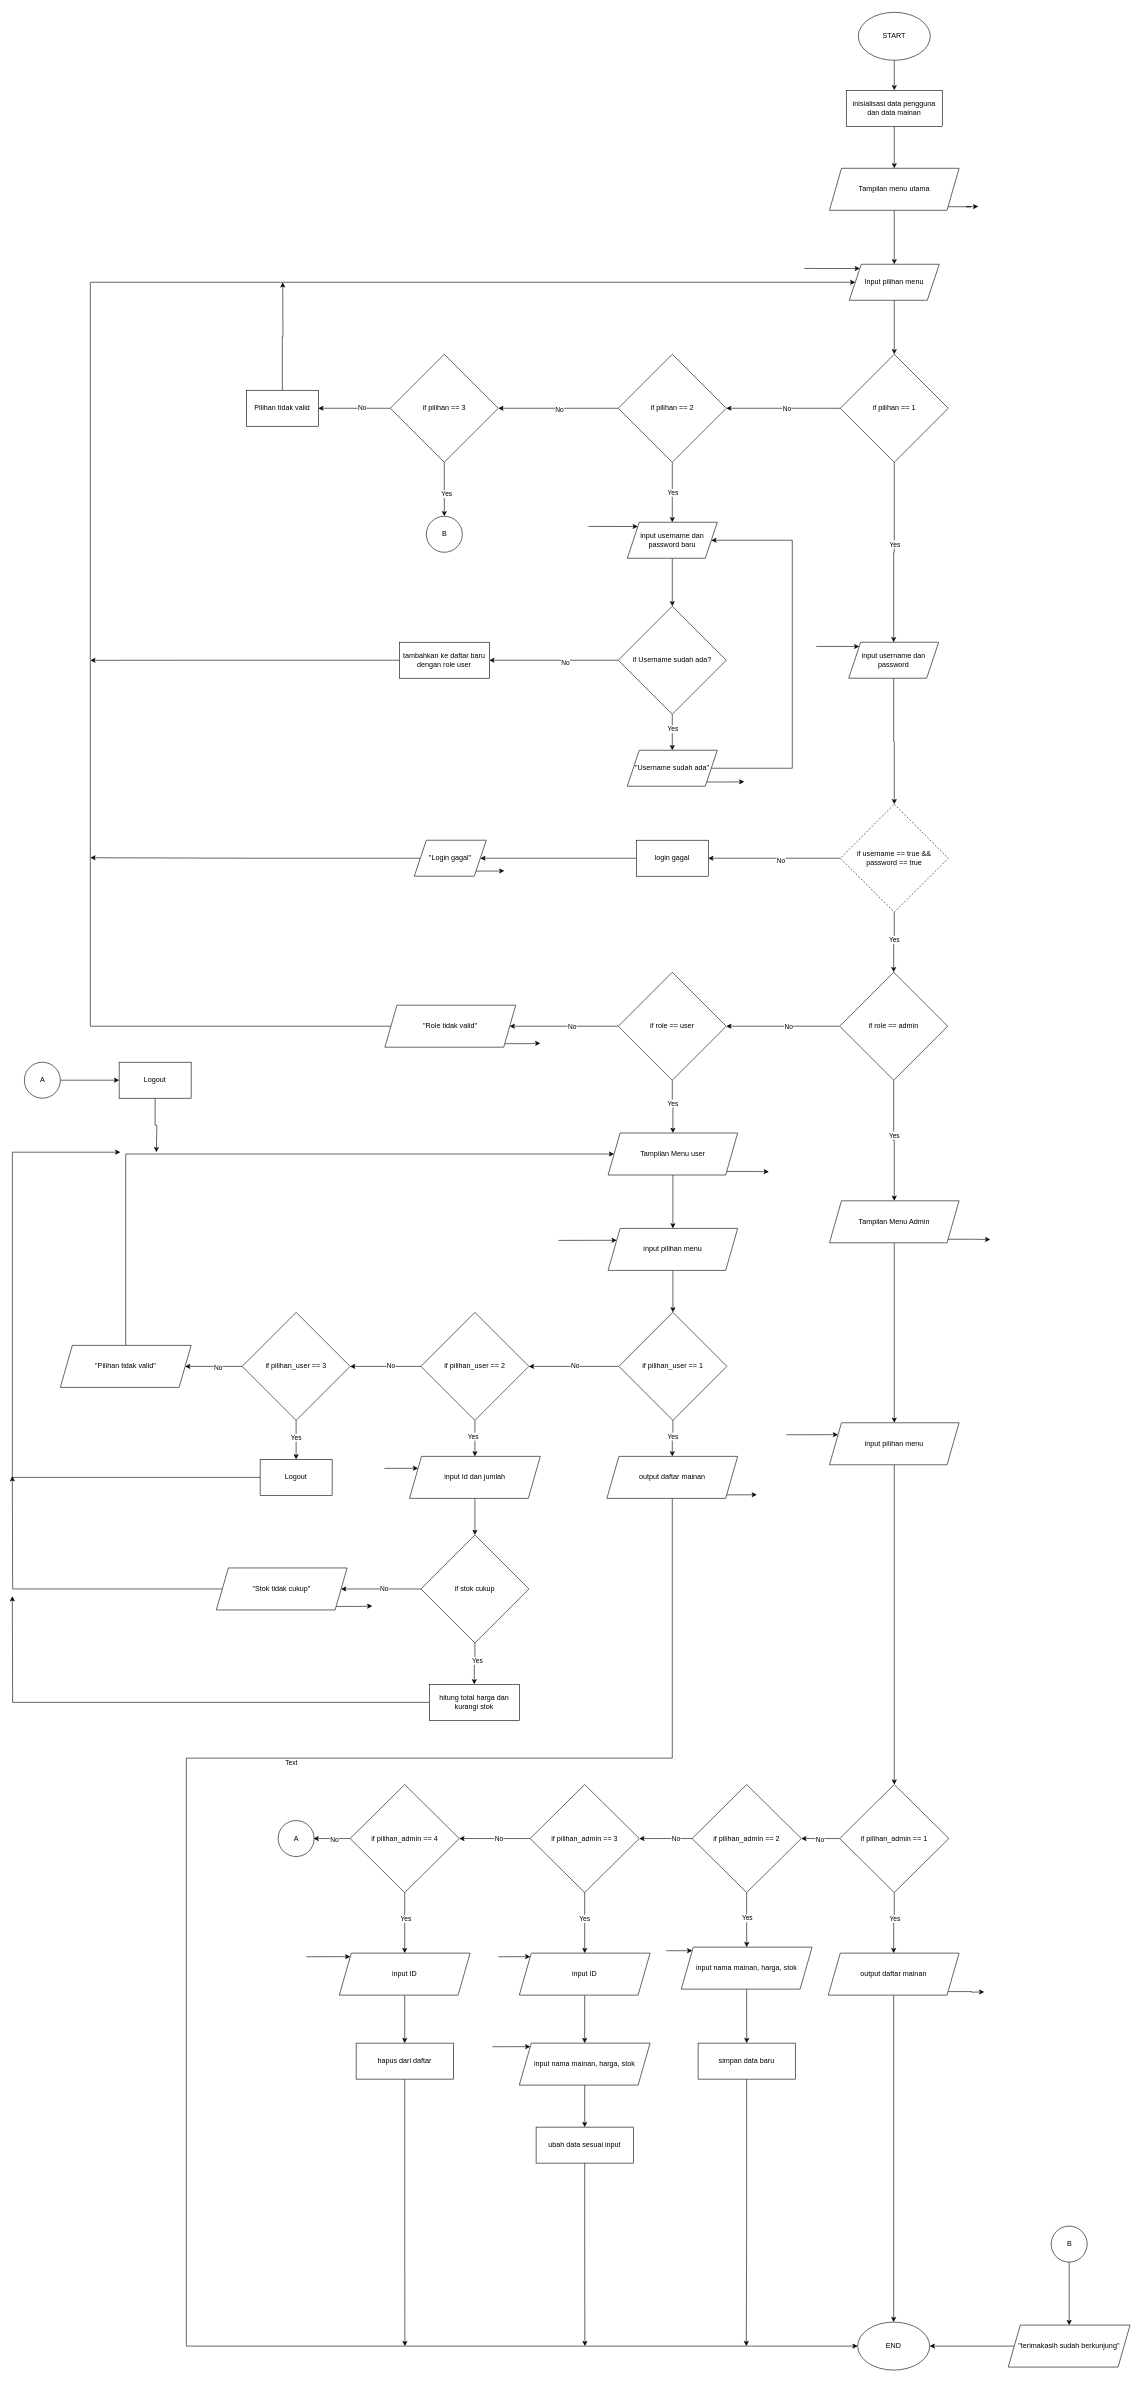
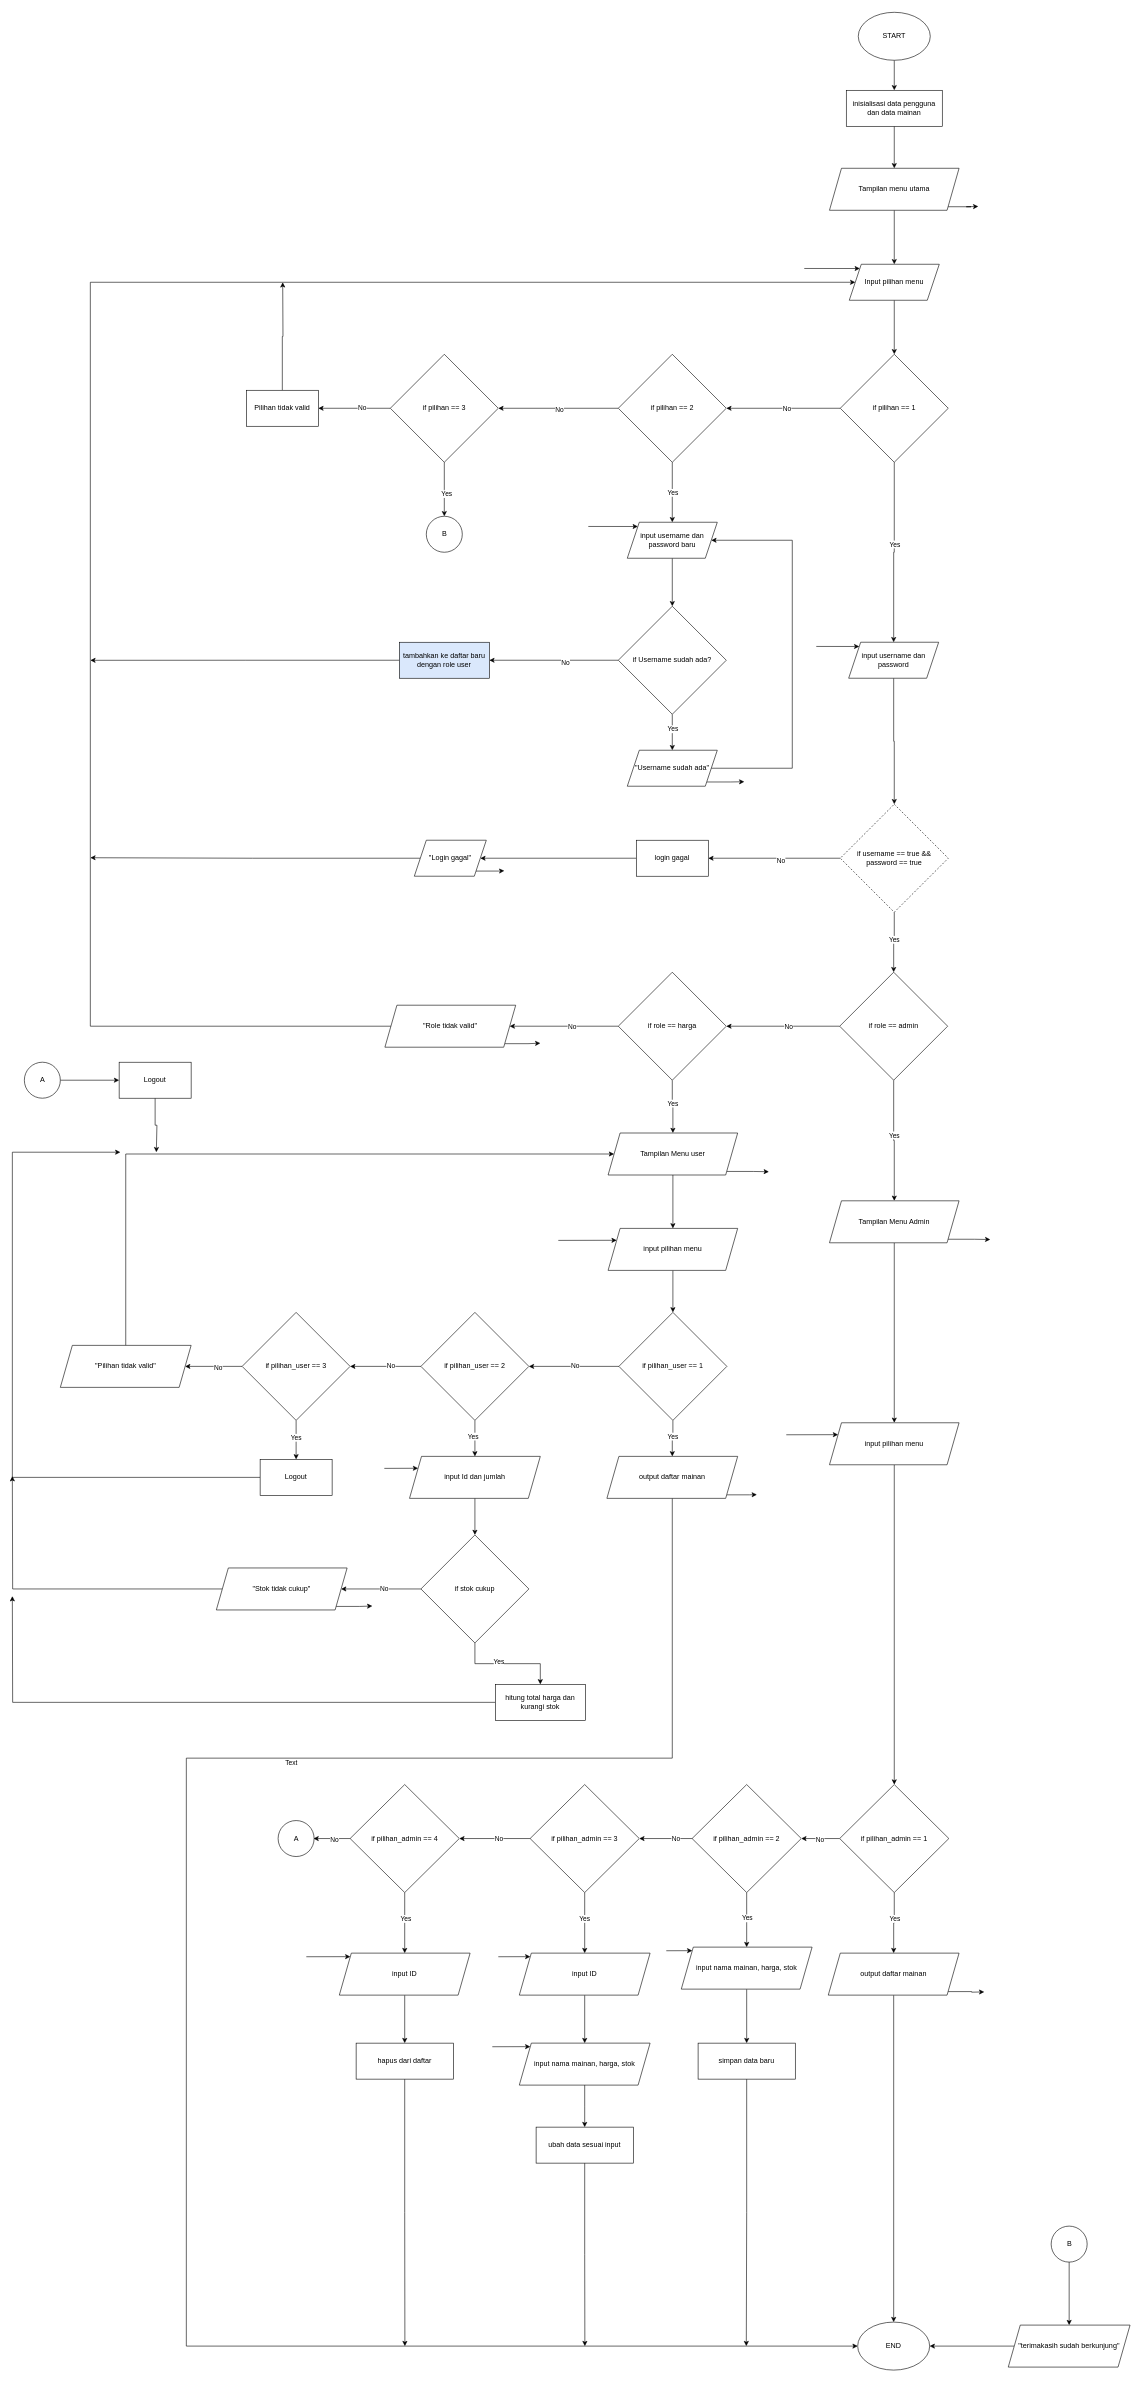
- <mxCell id="136" value="tambahkan ke daftar baru dengan role user" style="rounded=0;whiteSpace=wrap;html=1;" parent="1" vertex="1"><mxGeometry x="665" y="1070" width="150" height="60" as="geometry" /></mxCell>
+ <mxCell id="136" value="tambahkan ke daftar baru dengan role user" style="rounded=0;whiteSpace=wrap;html=1;fillColor=#dae8fc;" parent="1" vertex="1"><mxGeometry x="665" y="1070" width="150" height="60" as="geometry" /></mxCell>
- <mxCell id="91" value="if role == user" style="rhombus;whiteSpace=wrap;html=1;" parent="1" vertex="1"><mxGeometry x="1030" y="1620" width="180" height="180" as="geometry" /></mxCell>
+ <mxCell id="91" value="if role == harga" style="rhombus;whiteSpace=wrap;html=1;" parent="1" vertex="1"><mxGeometry x="1030" y="1620" width="180" height="180" as="geometry" /></mxCell>
- <mxCell id="121" value="hitung total harga dan kurangi stok" style="rounded=0;whiteSpace=wrap;html=1;" parent="1" vertex="1"><mxGeometry x="715" y="2807" width="150" height="60" as="geometry" /></mxCell>
+ <mxCell id="121" value="hitung total harga dan kurangi stok" style="rounded=0;whiteSpace=wrap;html=1;" parent="1" vertex="1"><mxGeometry x="825" y="2807" width="150" height="60" as="geometry" /></mxCell>
